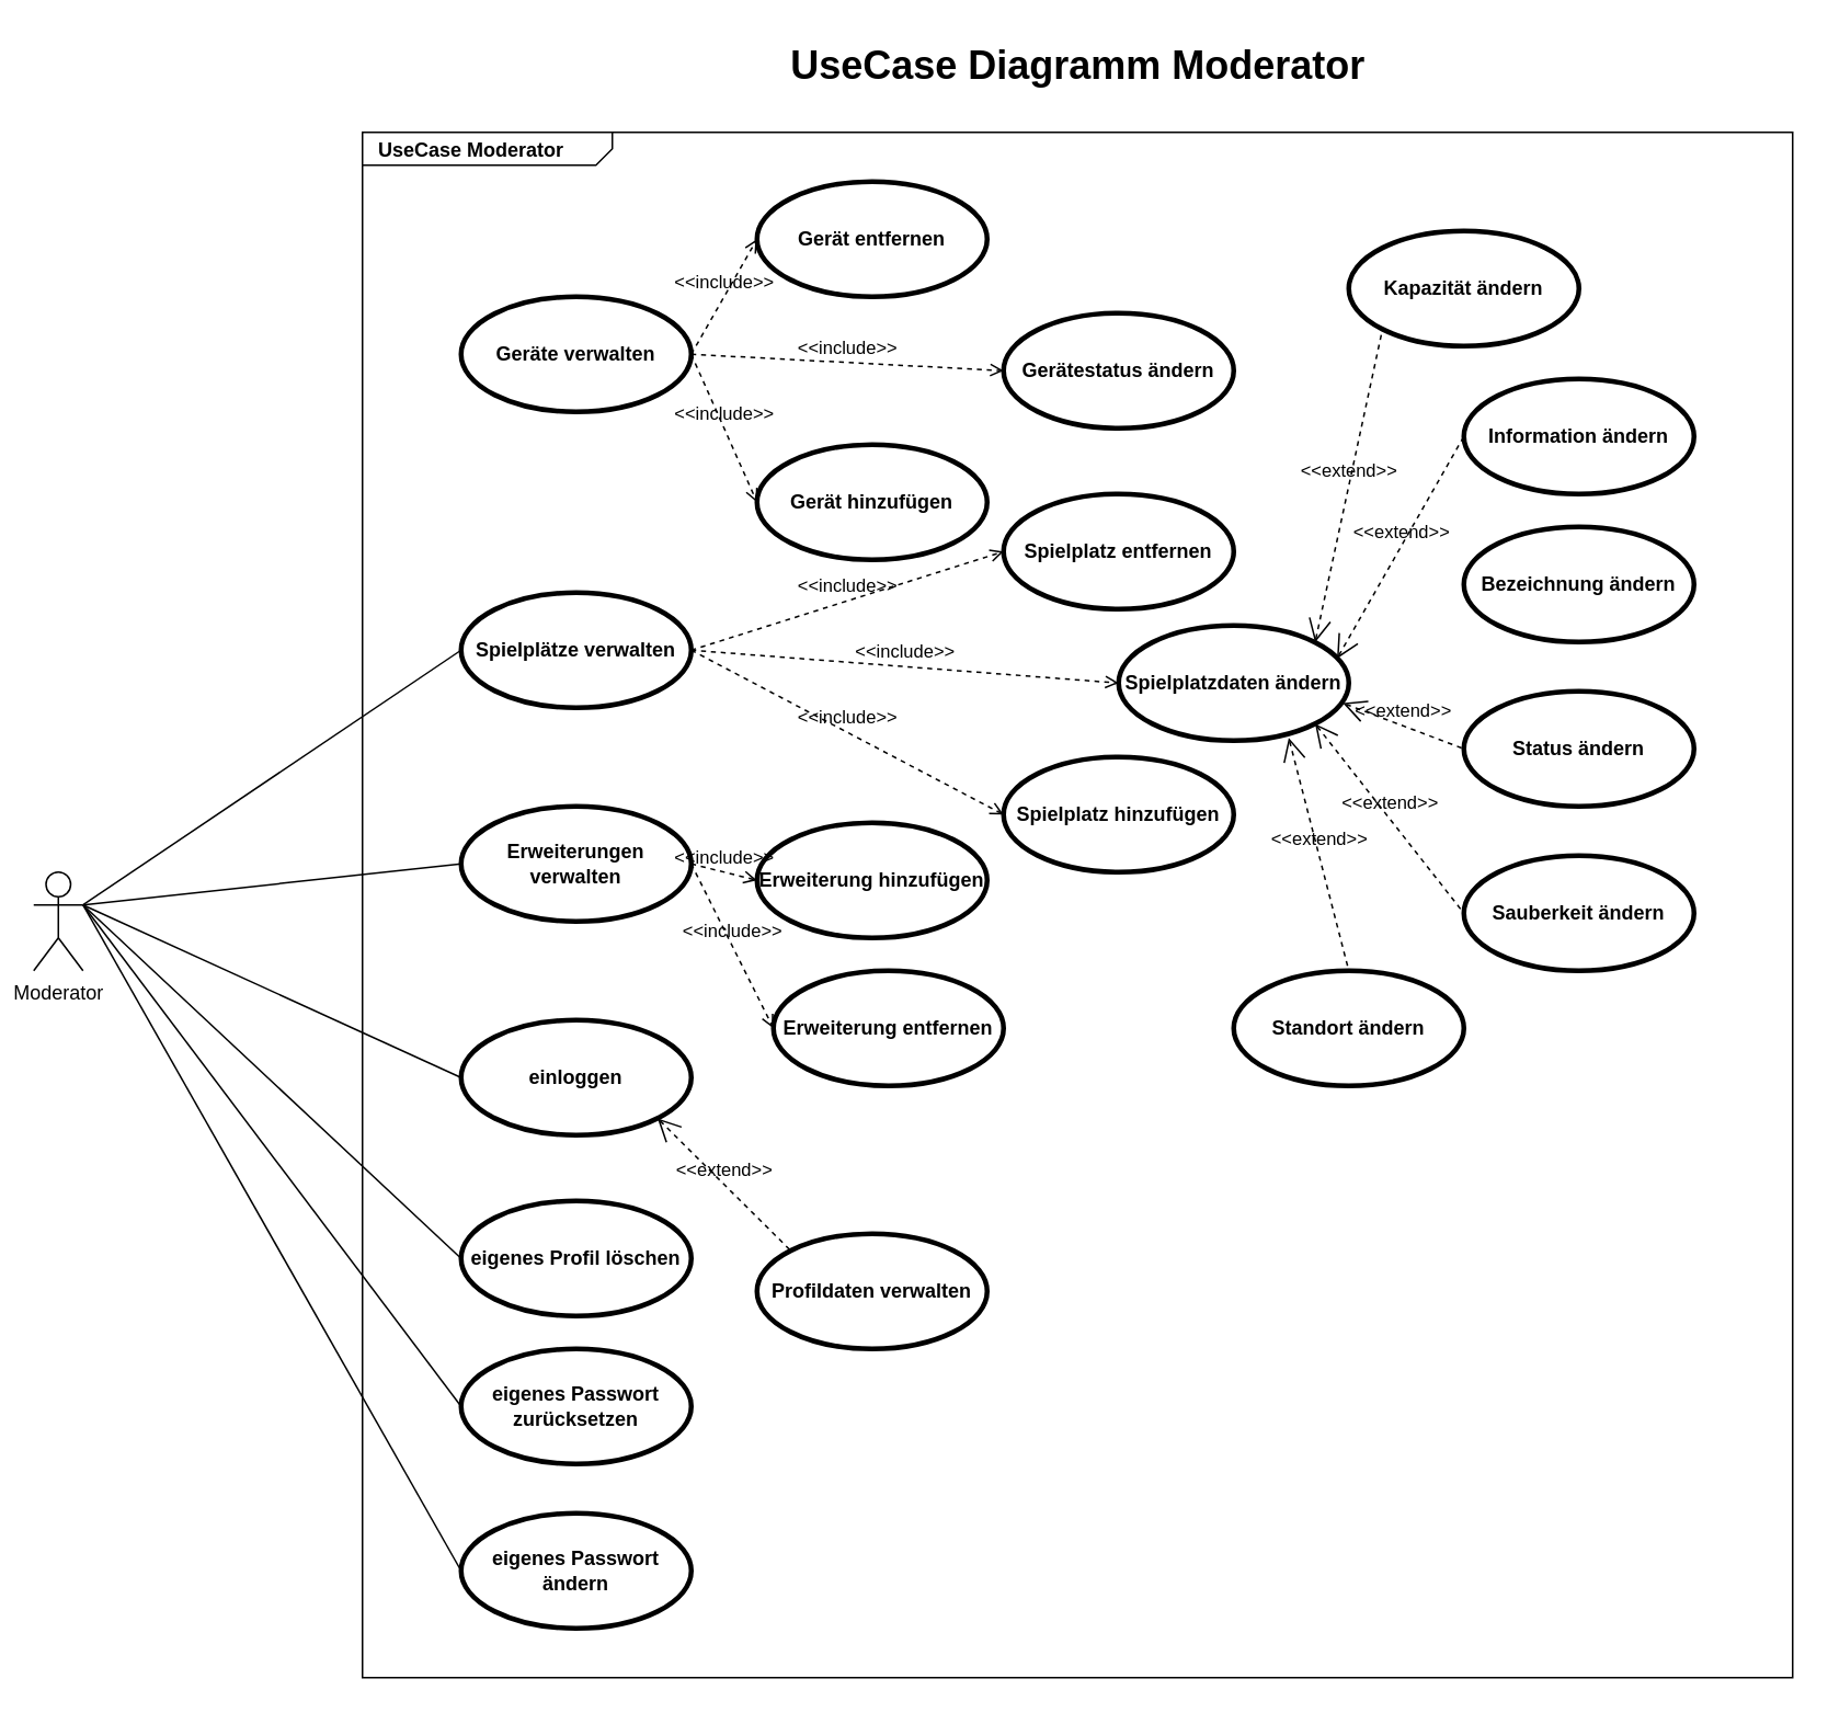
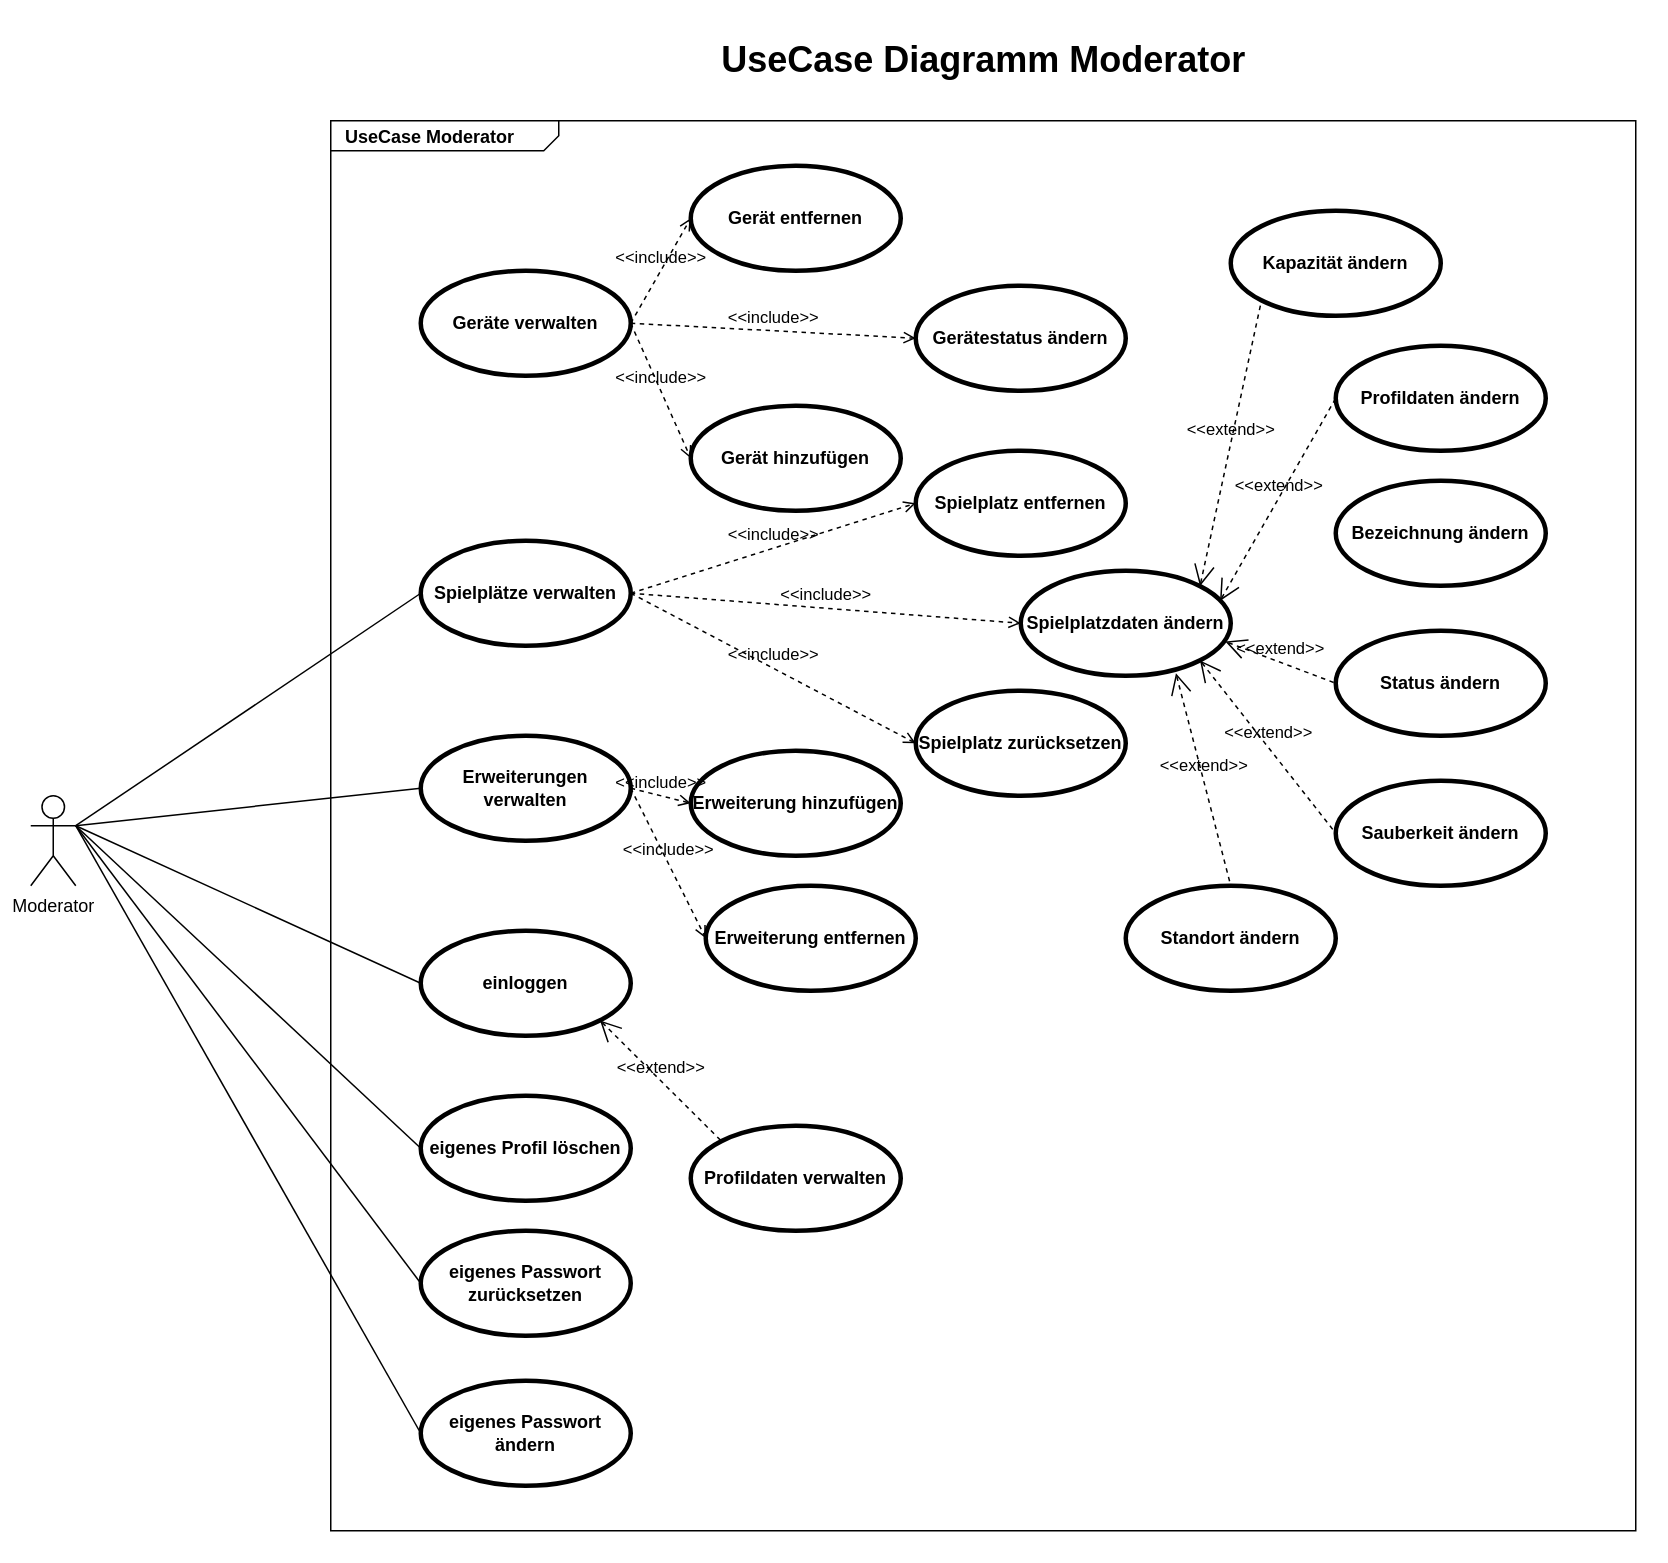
- <mxCell id="29" value="Information ändern" style="shape=ellipse;html=1;strokeWidth=3;fontStyle=1;whiteSpace=wrap;align=center;perimeter=ellipsePerimeter;" vertex="1" parent="1"><mxGeometry x="890" y="230" width="140" height="70" as="geometry" /></mxCell>
+ <mxCell id="29" value="Profildaten ändern" style="shape=ellipse;html=1;strokeWidth=3;fontStyle=1;whiteSpace=wrap;align=center;perimeter=ellipsePerimeter;" vertex="1" parent="1"><mxGeometry x="890" y="230" width="140" height="70" as="geometry" /></mxCell>
- <mxCell id="9" value="Spielplatz hinzufügen" style="shape=ellipse;html=1;strokeWidth=3;fontStyle=1;whiteSpace=wrap;align=center;perimeter=ellipsePerimeter;" vertex="1" parent="1"><mxGeometry x="610" y="460" width="140" height="70" as="geometry" /></mxCell>
+ <mxCell id="9" value="Spielplatz zurücksetzen" style="shape=ellipse;html=1;strokeWidth=3;fontStyle=1;whiteSpace=wrap;align=center;perimeter=ellipsePerimeter;" vertex="1" parent="1"><mxGeometry x="610" y="460" width="140" height="70" as="geometry" /></mxCell>
